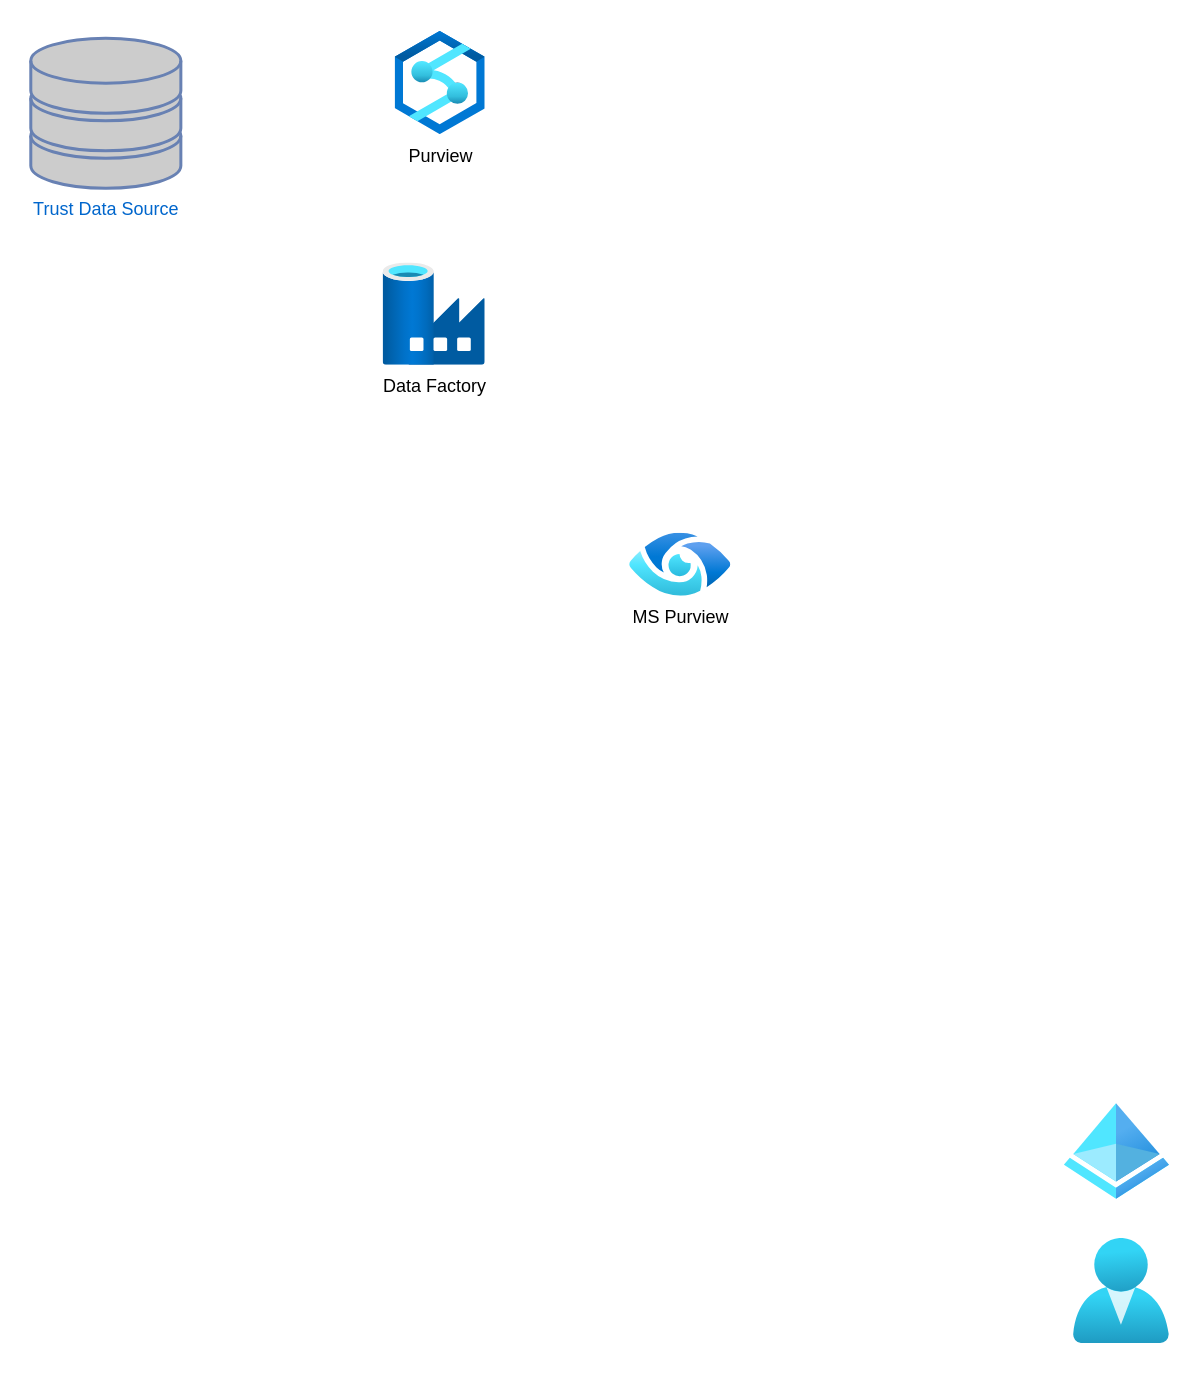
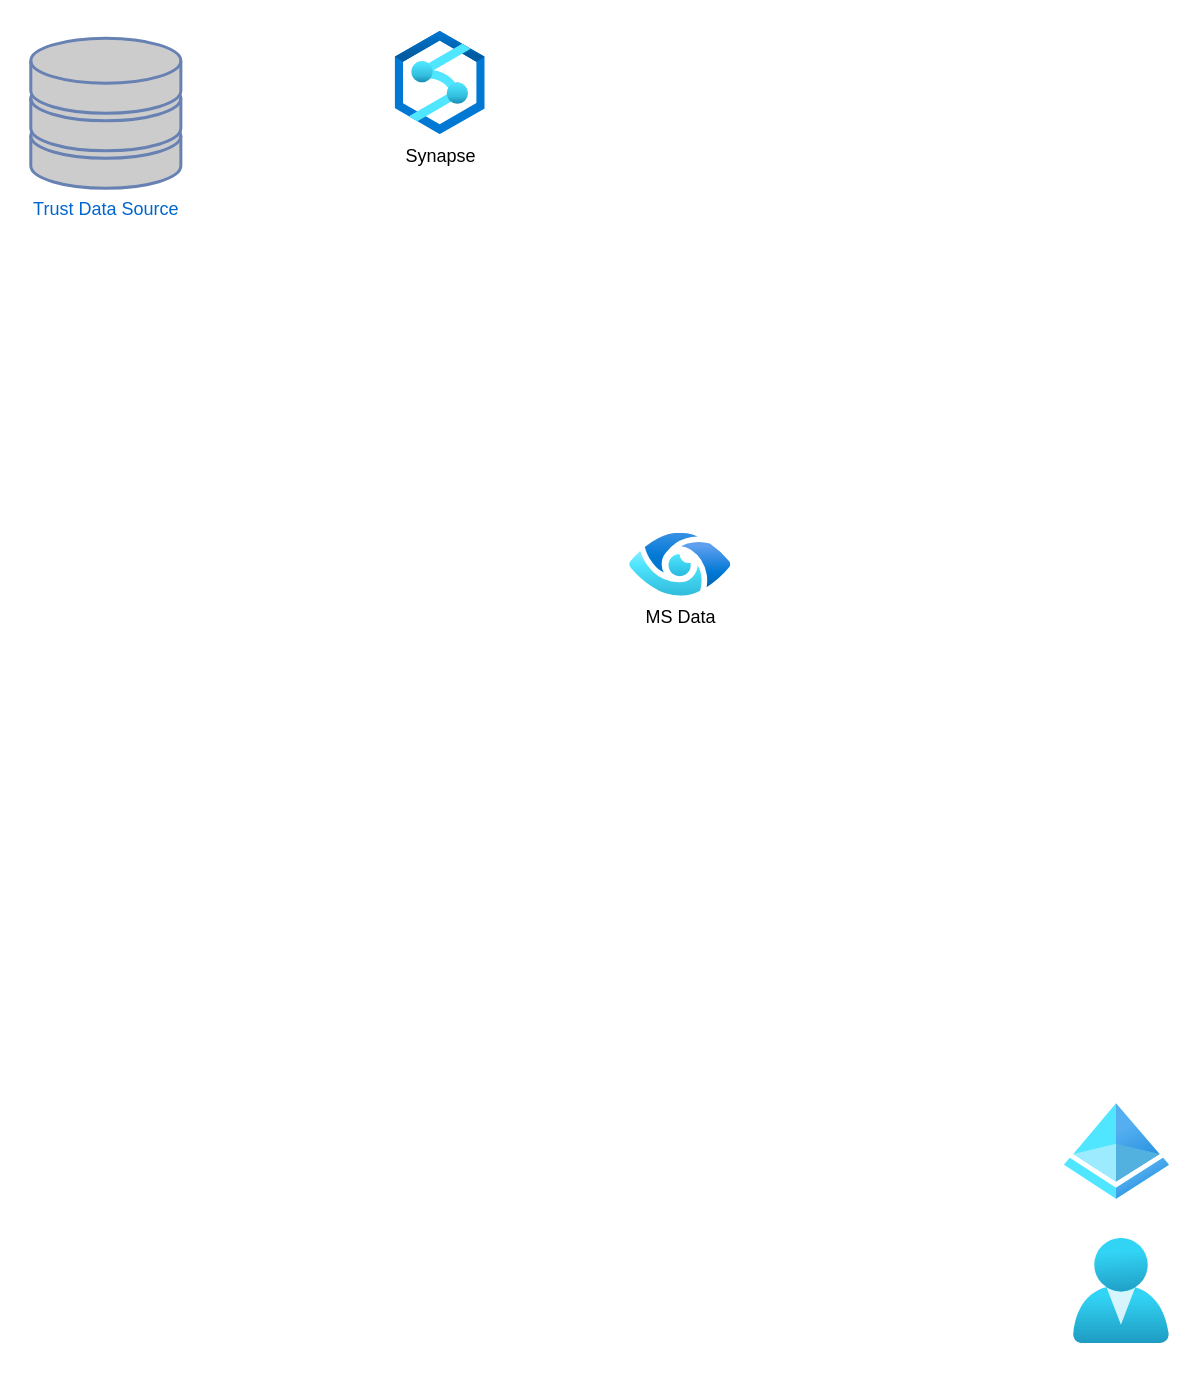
- <mxCell id="3" value="Purview" style="aspect=fixed;html=1;points=[];align=center;image;fontSize=12;image=img/lib/azure2/databases/Azure_Synapse_Analytics.svg;" vertex="1" parent="1"><mxGeometry x="263" y="20.5" width="60" height="69" as="geometry" /></mxCell>
+ <mxCell id="3" value="Synapse" style="aspect=fixed;html=1;points=[];align=center;image;fontSize=12;image=img/lib/azure2/databases/Azure_Synapse_Analytics.svg;" vertex="1" parent="1"><mxGeometry x="263" y="20.5" width="60" height="69" as="geometry" /></mxCell>
- <mxCell id="2" value="Data Factory" style="aspect=fixed;html=1;points=[];align=center;image;fontSize=12;image=img/lib/azure2/databases/Data_Factory.svg;" vertex="1" parent="1"><mxGeometry x="255" y="175" width="68" height="68" as="geometry" /></mxCell>
- <mxCell id="6" value="MS Purview" style="aspect=fixed;html=1;points=[];align=center;image;fontSize=12;image=img/lib/azure2/databases/Azure_Purview_Accounts.svg;" vertex="1" parent="1"><mxGeometry x="419" y="355" width="68" height="42" as="geometry" /></mxCell>
+ <mxCell id="6" value="MS Data" style="aspect=fixed;html=1;points=[];align=center;image;fontSize=12;image=img/lib/azure2/databases/Azure_Purview_Accounts.svg;" vertex="1" parent="1"><mxGeometry x="419" y="355" width="68" height="42" as="geometry" /></mxCell>
